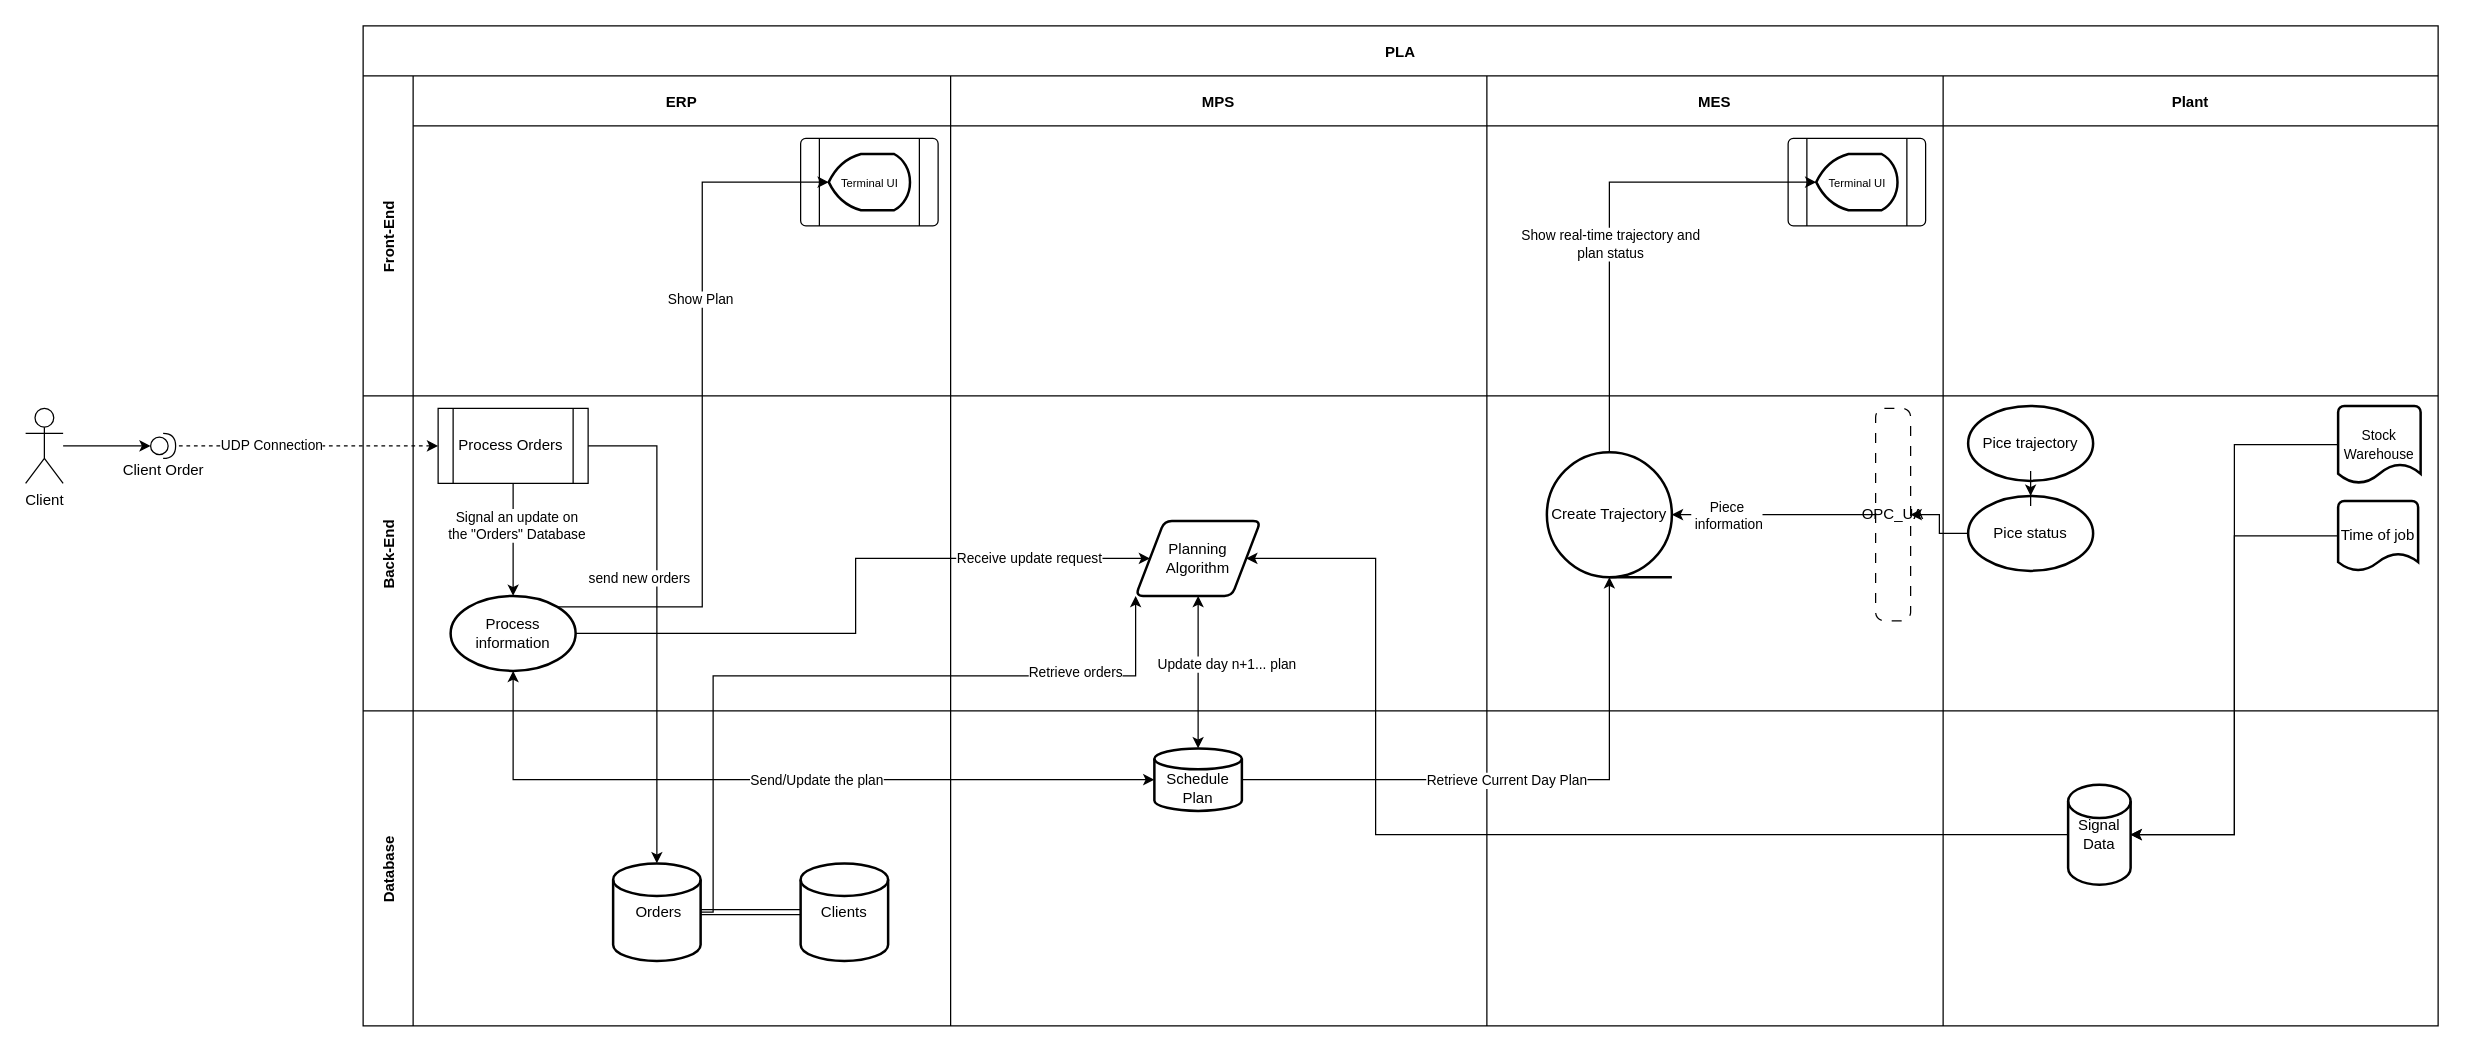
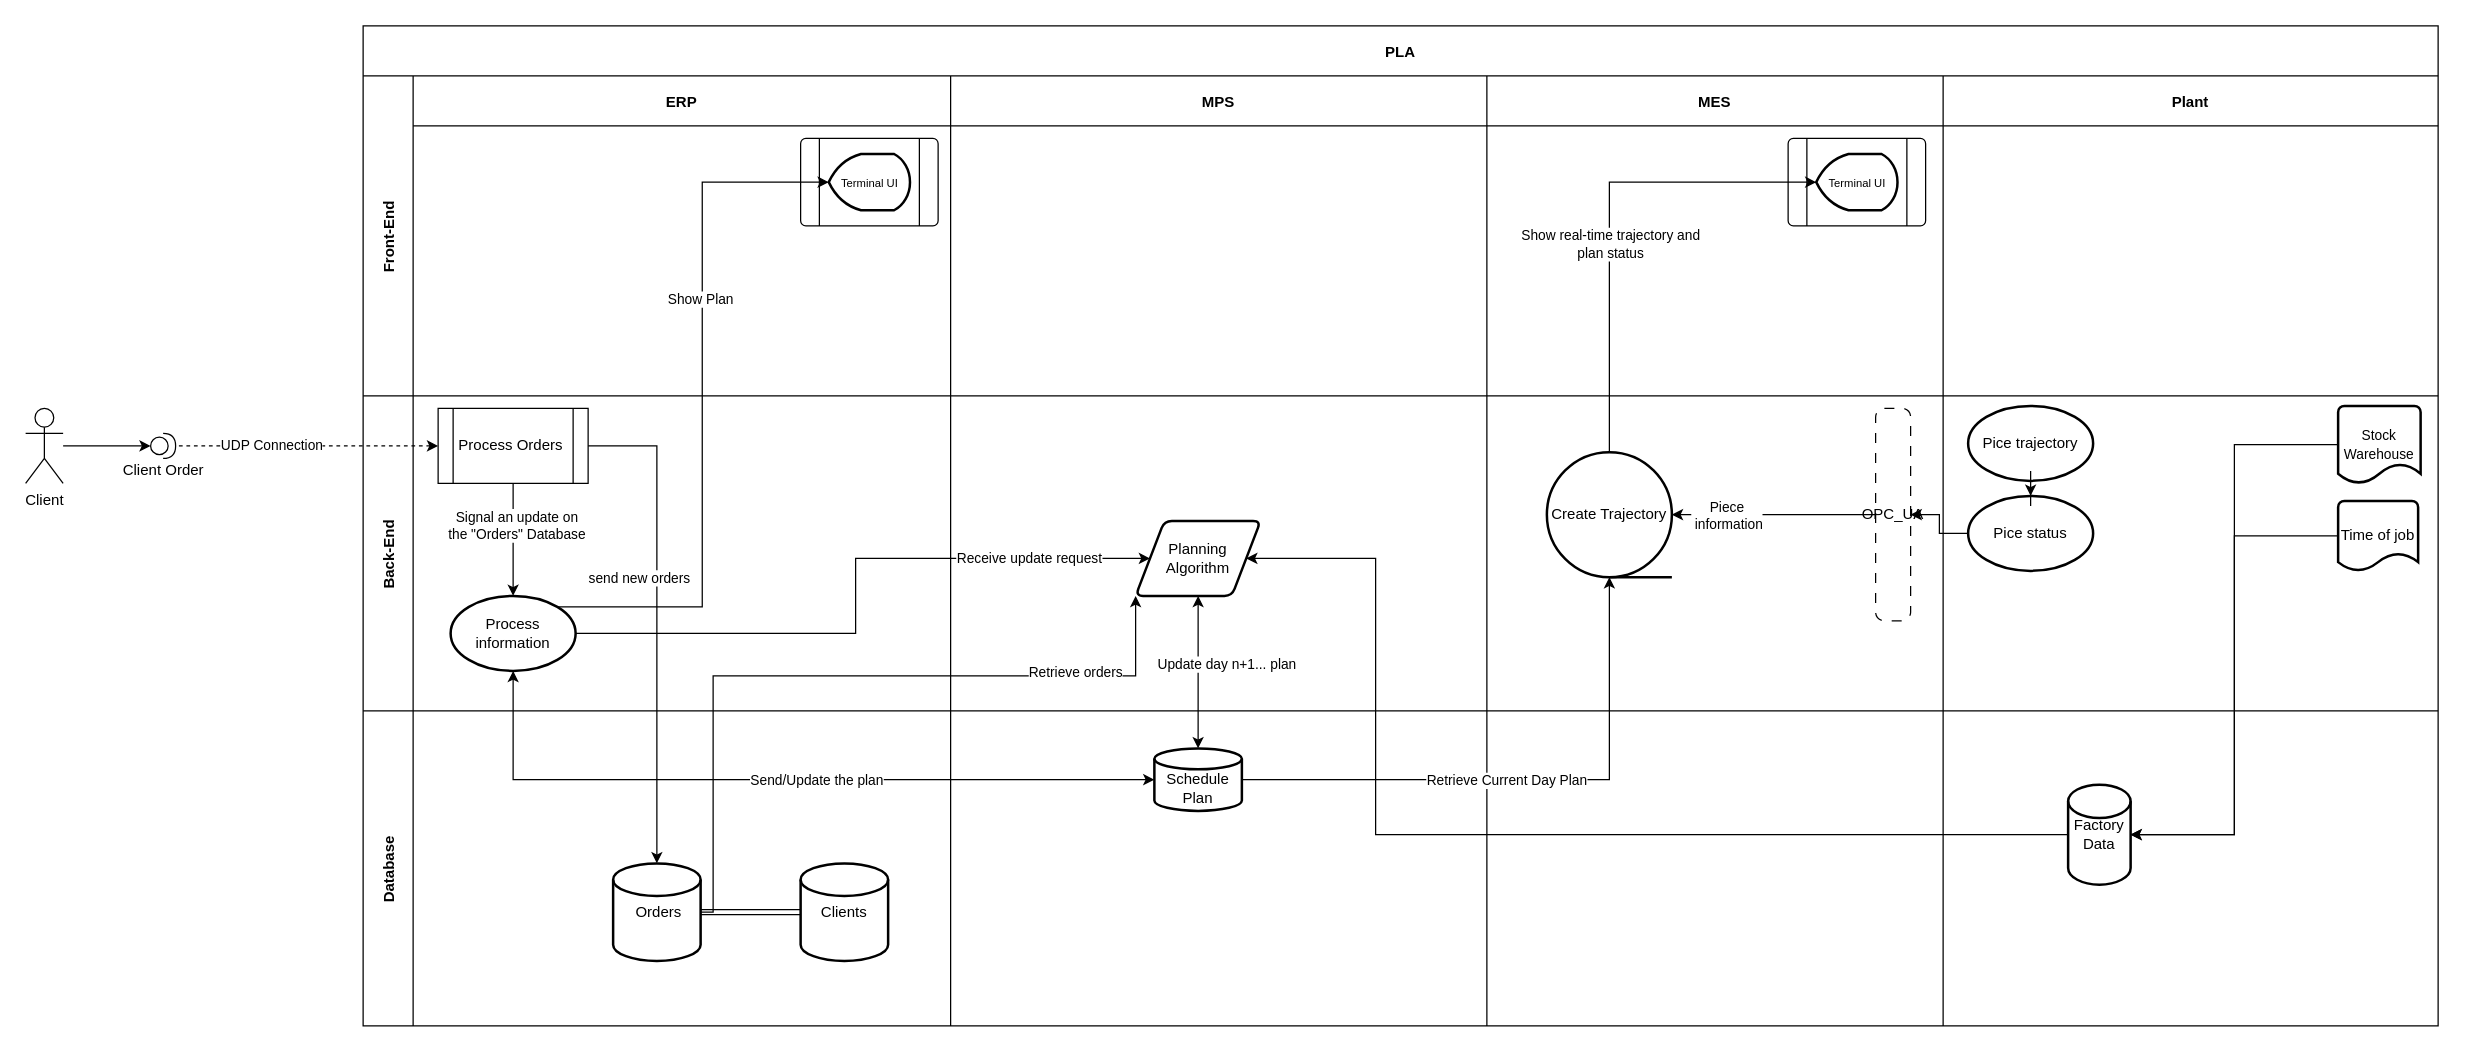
- <mxCell id="46" value="Signal&lt;br&gt;Data" style="strokeWidth=2;html=1;shape=mxgraph.flowchart.database;whiteSpace=wrap;" parent="45" vertex="1"><mxGeometry x="100" y="59" width="50" height="80" as="geometry" /></mxCell>
+ <mxCell id="46" value="Factory&lt;br&gt;Data" style="strokeWidth=2;html=1;shape=mxgraph.flowchart.database;whiteSpace=wrap;" parent="45" vertex="1"><mxGeometry x="100" y="59" width="50" height="80" as="geometry" /></mxCell>
